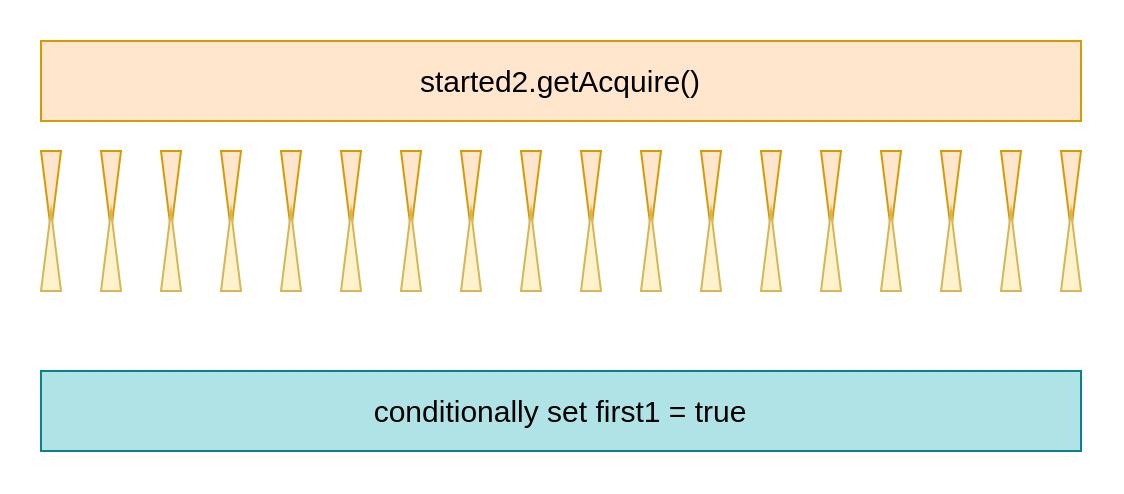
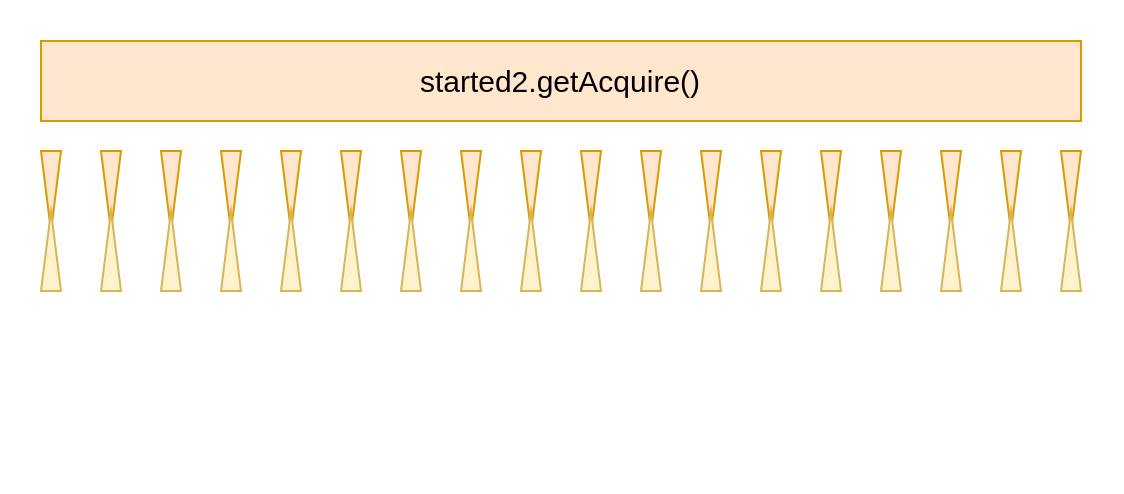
- <mxCell id="2" value="conditionally set first1 = true" style="rounded=0;whiteSpace=wrap;html=1;fillColor=#b0e3e6;strokeColor=#0e8088;fontSize=15;" parent="1" vertex="1"><mxGeometry x="20" y="185" width="520" height="40" as="geometry" /></mxCell>
